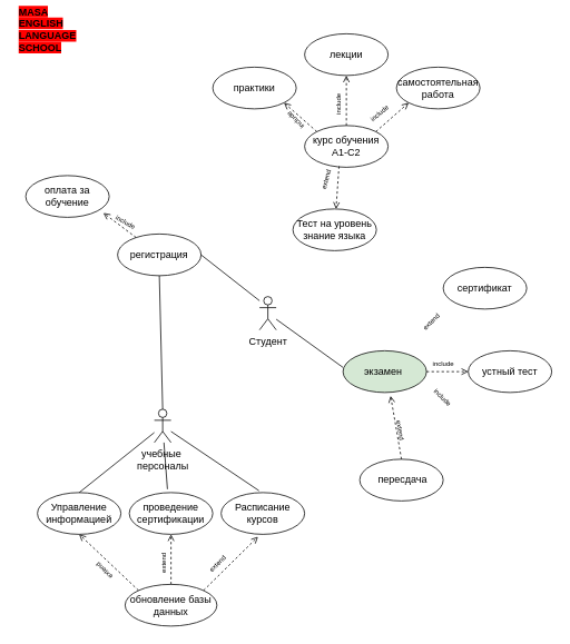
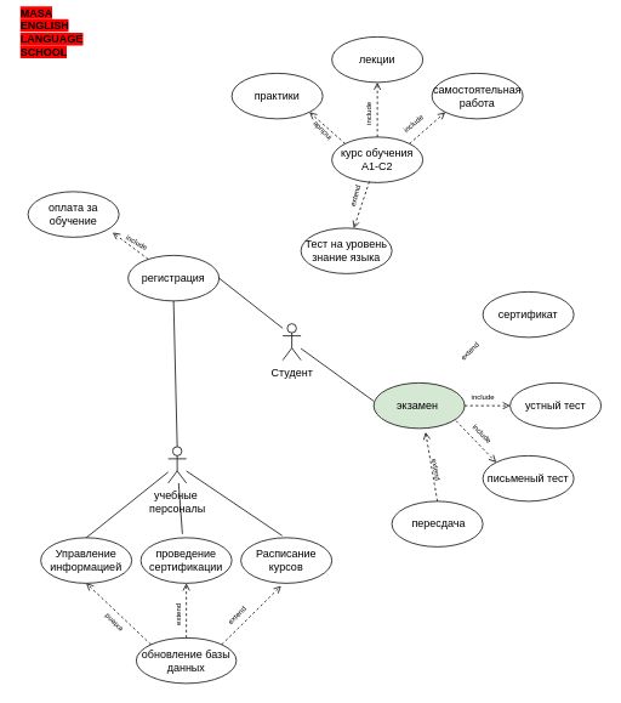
- <mxCell id="4" value="Тест на уровень знание языка" style="ellipse;whiteSpace=wrap;html=1;" parent="1" vertex="1"><mxGeometry x="350" y="250" width="100" height="50" as="geometry" /></mxCell>
+ <mxCell id="4" value="Тест на уровень знание языка" style="ellipse;whiteSpace=wrap;html=1;" parent="1" vertex="1"><mxGeometry x="330" y="250" width="100" height="50" as="geometry" /></mxCell>
+ <mxCell id="26" value="" style="html=1;verticalAlign=bottom;labelBackgroundColor=none;endArrow=open;endFill=0;dashed=1;rounded=0;exitX=0.905;exitY=0.833;exitDx=0;exitDy=0;exitPerimeter=0;entryX=0;entryY=0;entryDx=0;entryDy=0;" parent="1" source="7" target="10" edge="1"><mxGeometry x="-0.026" y="18" width="160" relative="1" as="geometry"><mxPoint x="492" y="432" as="sourcePoint" /><mxPoint x="554" y="373" as="targetPoint" /><mxPoint as="offset" /></mxGeometry></mxCell>
+ <mxCell id="10" value="письменый тест" style="ellipse;whiteSpace=wrap;html=1;" parent="1" vertex="1"><mxGeometry x="530" y="500" width="100" height="50" as="geometry" /></mxCell>
